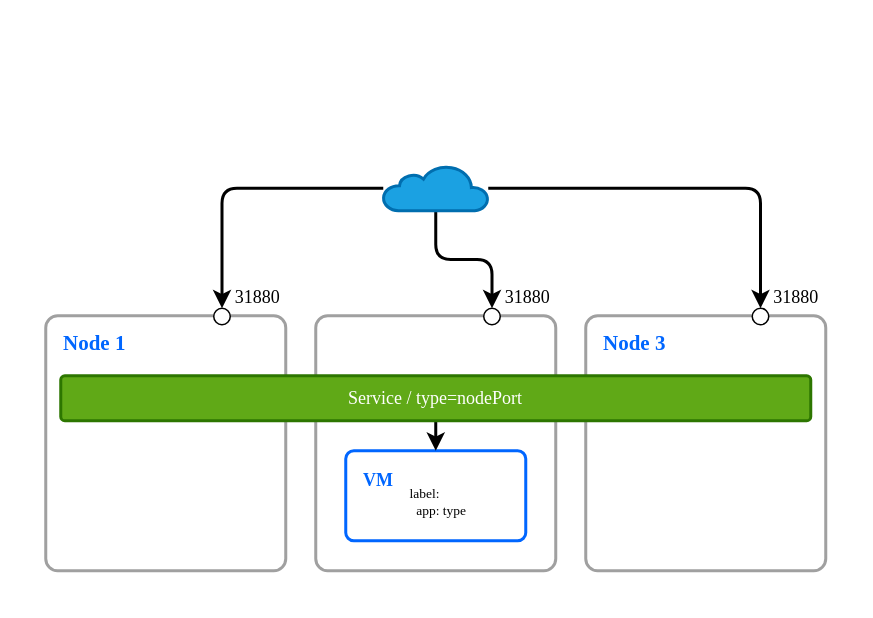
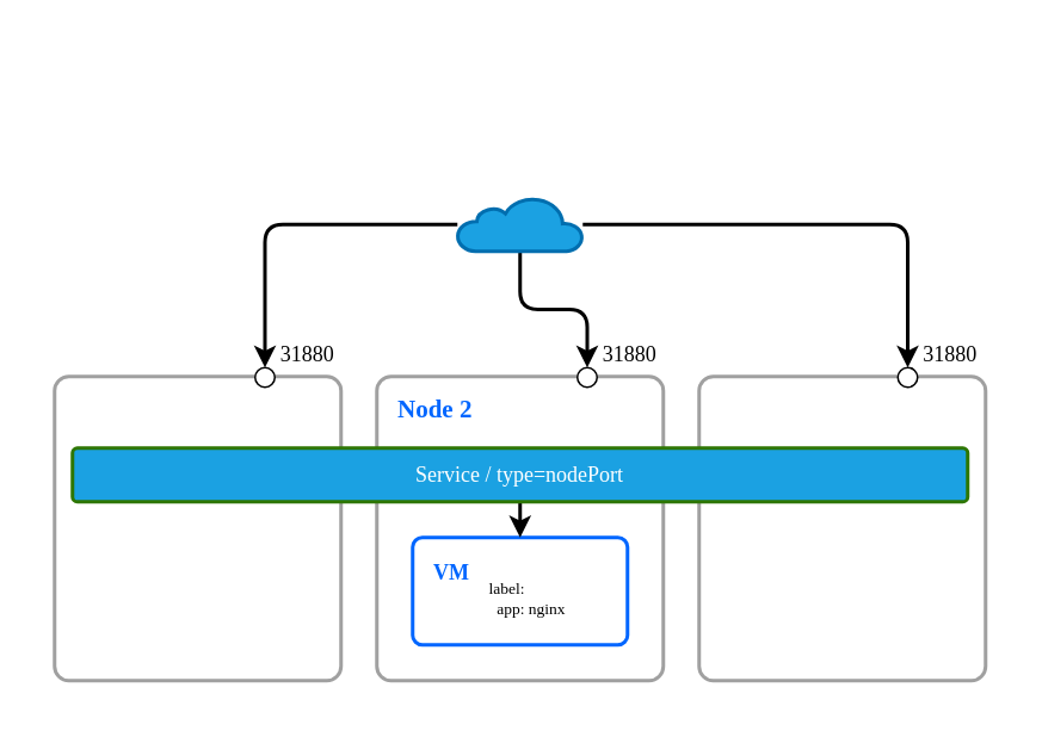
- <mxCell id="4" value="Node 1" style="text;html=1;strokeColor=none;fillColor=none;align=left;verticalAlign=middle;whiteSpace=wrap;rounded=0;fontColor=#0066ff;strokeWidth=2;fontFamily=JetBrains Mono;fontSource=https%3A%2F%2Ffonts.googleapis.com%2Fcss%3Ffamily%3DJetBrains%2BMono;fontSize=14;fontStyle=1" parent="1" vertex="1"><mxGeometry x="40" y="219" width="60" height="20" as="geometry" /></mxCell>
+ <mxCell id="6" value="Node 2" style="text;html=1;strokeColor=none;fillColor=none;align=left;verticalAlign=middle;whiteSpace=wrap;rounded=0;fontColor=#0066ff;strokeWidth=2;fontFamily=JetBrains Mono;fontSource=https%3A%2F%2Ffonts.googleapis.com%2Fcss%3Ffamily%3DJetBrains%2BMono;fontSize=14;fontStyle=1" parent="1" vertex="1"><mxGeometry x="220" y="219" width="60" height="20" as="geometry" /></mxCell>
- <mxCell id="8" value="Node 3" style="text;html=1;strokeColor=none;fillColor=none;align=left;verticalAlign=middle;whiteSpace=wrap;rounded=0;fontColor=#0066ff;strokeWidth=2;fontFamily=JetBrains Mono;fontSource=https%3A%2F%2Ffonts.googleapis.com%2Fcss%3Ffamily%3DJetBrains%2BMono;fontSize=14;fontStyle=1" parent="1" vertex="1"><mxGeometry x="400" y="219" width="60" height="20" as="geometry" /></mxCell>
- <mxCell id="13" value="Service / type=nodePort" style="rounded=1;whiteSpace=wrap;html=1;strokeColor=#2D7600;strokeWidth=2;fontFamily=JetBrains Mono;fontSource=https%3A%2F%2Ffonts.googleapis.com%2Fcss%3Ffamily%3DJetBrains%2BMono;fontSize=12;fontColor=#ffffff;fillColor=#60a917;arcSize=9;" vertex="1" parent="1"><mxGeometry x="40" y="250" width="500" height="30" as="geometry" /></mxCell>
+ <mxCell id="13" value="Service / type=nodePort" style="rounded=1;whiteSpace=wrap;html=1;strokeColor=#2D7600;strokeWidth=2;fontFamily=JetBrains Mono;fontSource=https%3A%2F%2Ffonts.googleapis.com%2Fcss%3Ffamily%3DJetBrains%2BMono;fontSize=12;fontColor=#ffffff;fillColor=#1ba1e2;arcSize=9;" vertex="1" parent="1"><mxGeometry x="40" y="250" width="500" height="30" as="geometry" /></mxCell>
- <mxCell id="11" value="label:&#10;  app: type&#10;  " style="text;strokeColor=none;fillColor=none;align=left;verticalAlign=top;whiteSpace=wrap;rounded=0;labelBackgroundColor=none;fontFamily=JetBrains Mono;fontSource=https%3A%2F%2Ffonts.googleapis.com%2Fcss%3Ffamily%3DJetBrains%2BMono;fontColor=#000000;fontSize=9;spacing=3;horizontal=1;" parent="1" vertex="1"><mxGeometry x="270" y="315.5" width="100" height="29" as="geometry" /></mxCell>
+ <mxCell id="11" value="label:&#10;  app: nginx&#10;  " style="text;strokeColor=none;fillColor=none;align=left;verticalAlign=top;whiteSpace=wrap;rounded=0;labelBackgroundColor=none;fontFamily=JetBrains Mono;fontSource=https%3A%2F%2Ffonts.googleapis.com%2Fcss%3Ffamily%3DJetBrains%2BMono;fontColor=#000000;fontSize=9;spacing=3;horizontal=1;" parent="1" vertex="1"><mxGeometry x="270" y="315.5" width="100" height="29" as="geometry" /></mxCell>
